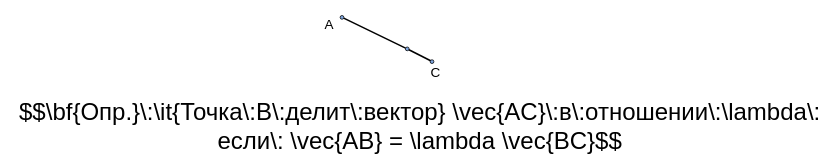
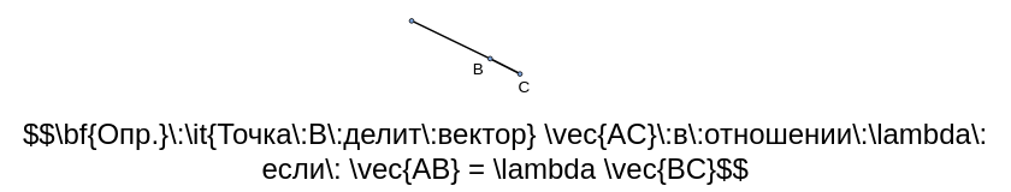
- <mxCell id="2" value="&lt;font style=&quot;font-size: 18px&quot;&gt;A&lt;/font&gt;" style="text;html=1;align=center;verticalAlign=middle;resizable=0;points=[];autosize=1;" vertex="1" parent="1"><mxGeometry x="423" y="22" width="30" height="20" as="geometry" /></mxCell>
+ <mxCell id="9" value="&lt;span style=&quot;font-size: 18px&quot;&gt;B&lt;/span&gt;" style="text;html=1;align=center;verticalAlign=middle;resizable=0;points=[];autosize=1;" vertex="1" parent="1"><mxGeometry x="518" y="67" width="22" height="20" as="geometry" /></mxCell>
